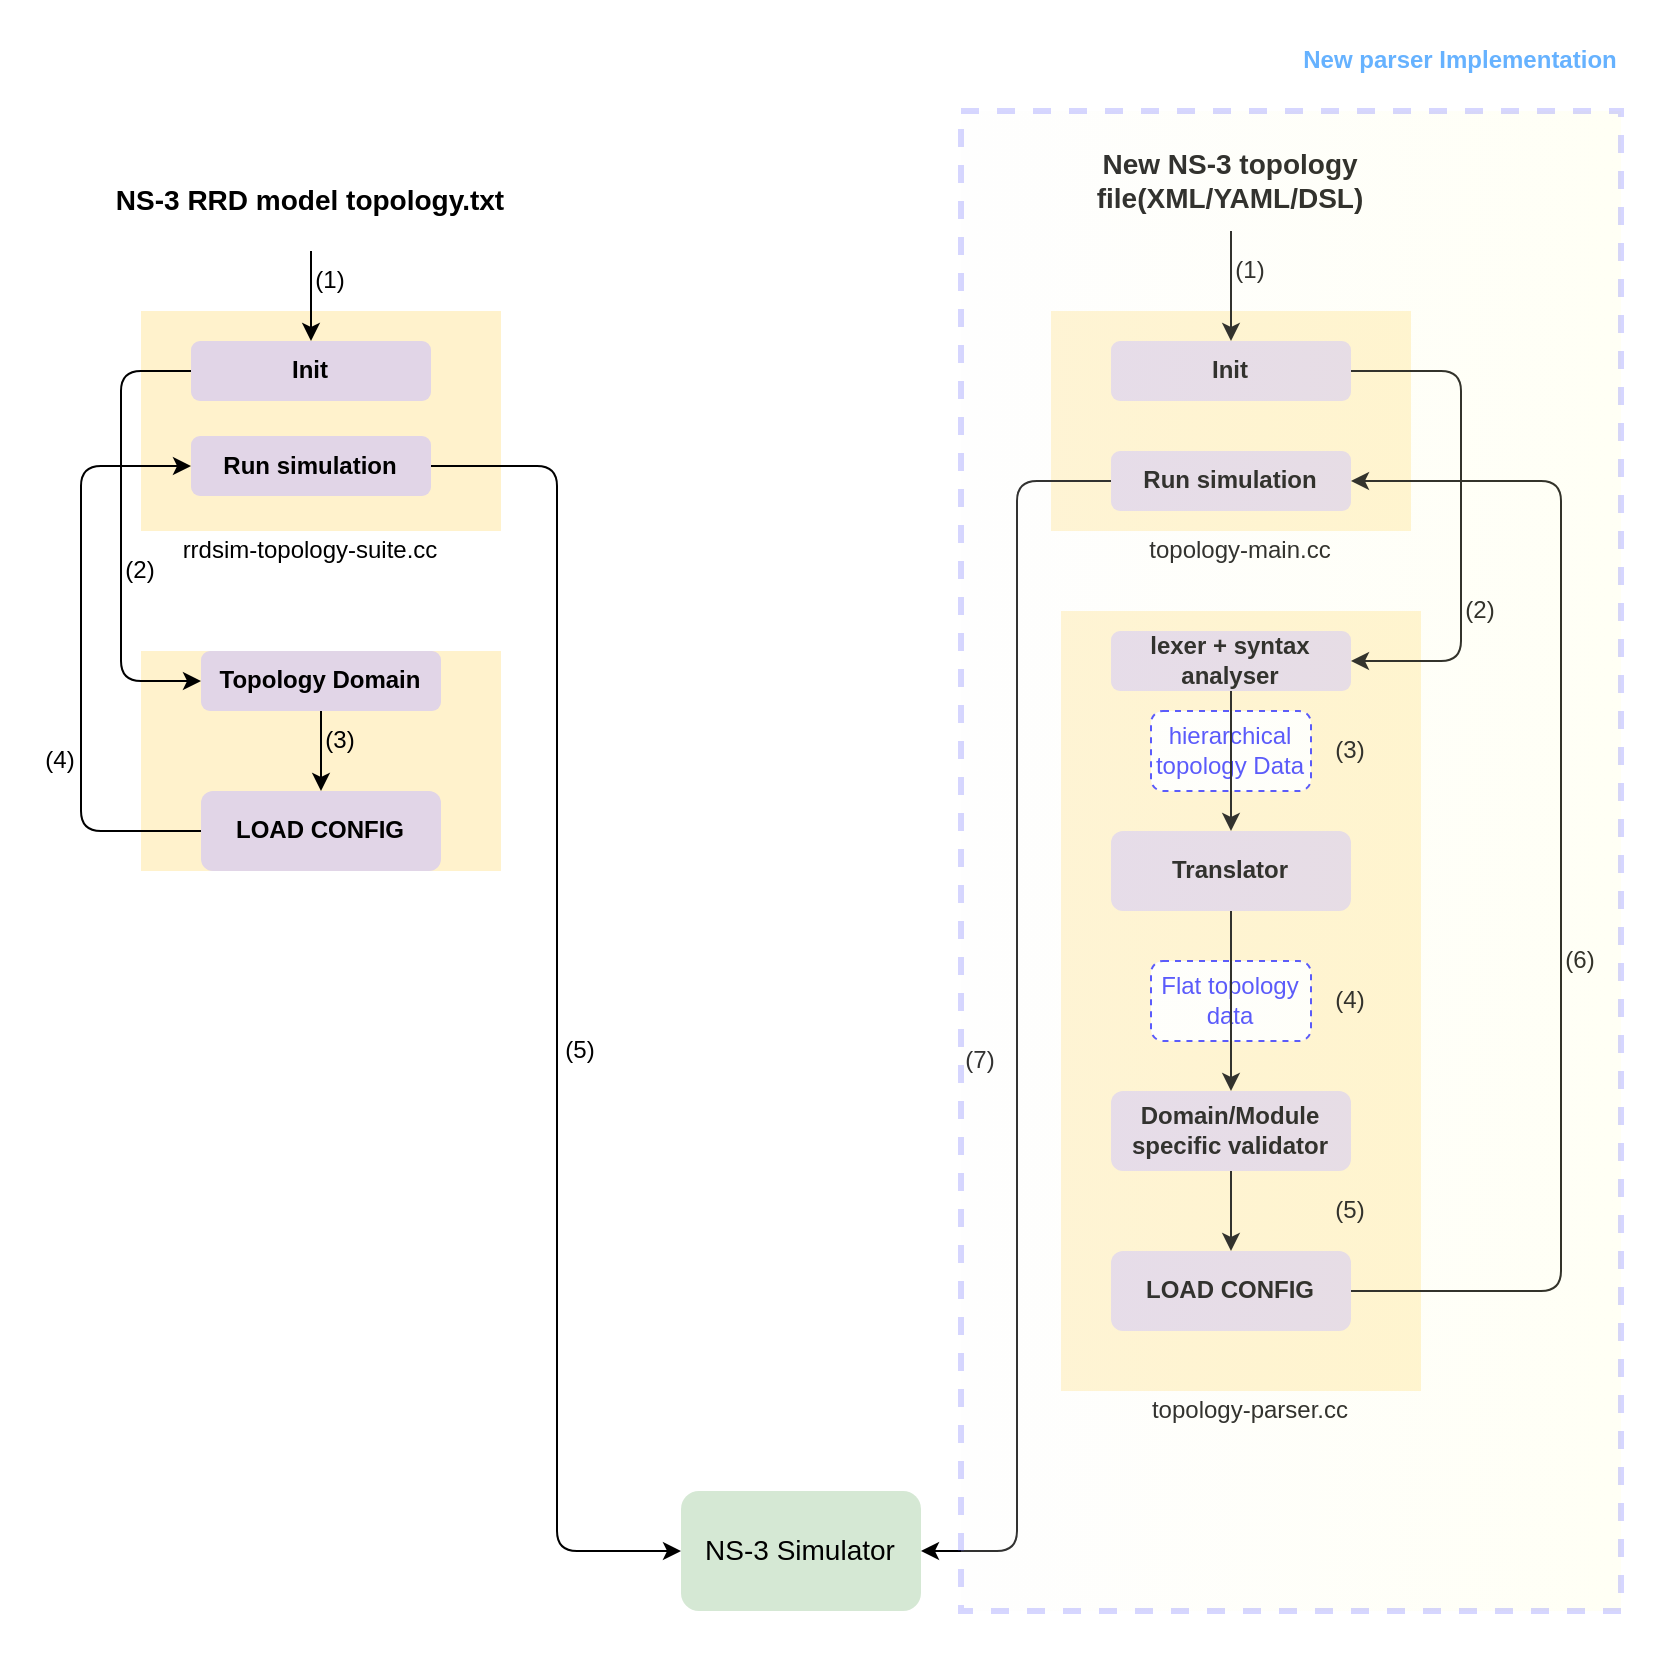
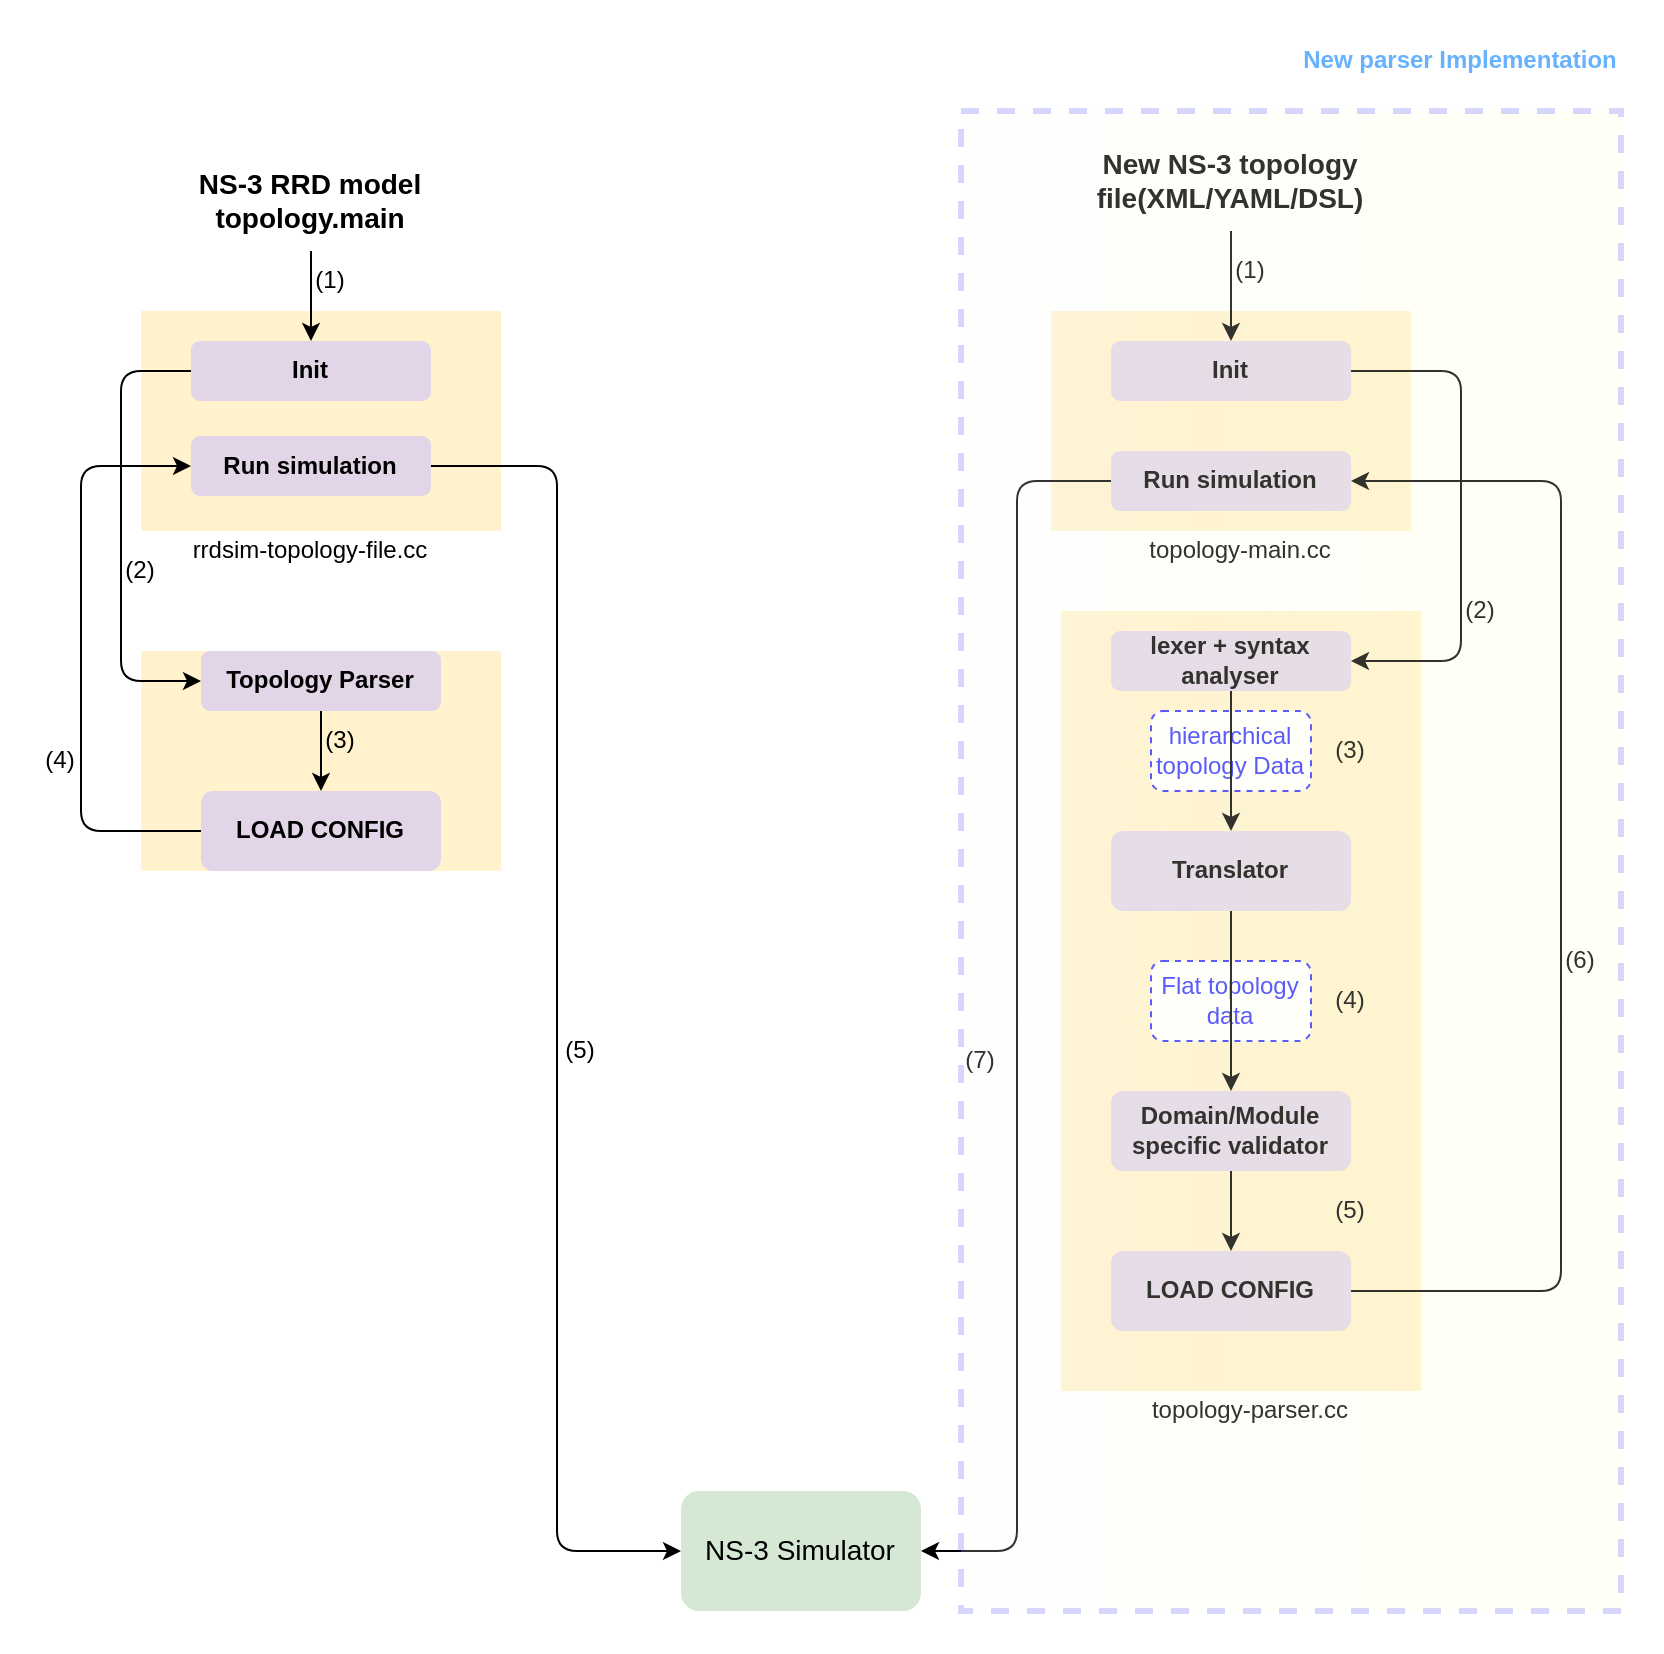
- <mxCell id="5" value="&lt;span style=&quot;font-size: 14px&quot;&gt;&lt;b&gt;NS-3 RRD model topology.txt&lt;/b&gt;&lt;/span&gt;" style="text;html=1;strokeColor=none;fillColor=none;align=center;verticalAlign=middle;whiteSpace=wrap;rounded=0;" parent="1" vertex="1"><mxGeometry x="50" y="75" width="210" height="50" as="geometry" /></mxCell>
+ <mxCell id="5" value="&lt;span style=&quot;font-size: 14px&quot;&gt;&lt;b&gt;NS-3 RRD model topology.main&lt;/b&gt;&lt;/span&gt;" style="text;html=1;strokeColor=none;fillColor=none;align=center;verticalAlign=middle;whiteSpace=wrap;rounded=0;" parent="1" vertex="1"><mxGeometry x="50" y="75" width="210" height="50" as="geometry" /></mxCell>
- <mxCell id="16" value="rrdsim-topology-suite.cc" style="text;html=1;strokeColor=none;fillColor=none;align=center;verticalAlign=middle;whiteSpace=wrap;rounded=0;" parent="14" vertex="1"><mxGeometry x="5" y="110" width="160" height="20" as="geometry" /></mxCell>
+ <mxCell id="16" value="rrdsim-topology-file.cc" style="text;html=1;strokeColor=none;fillColor=none;align=center;verticalAlign=middle;whiteSpace=wrap;rounded=0;" parent="14" vertex="1"><mxGeometry x="5" y="110" width="160" height="20" as="geometry" /></mxCell>
- <mxCell id="10" value="&lt;b&gt;Topology Domain&lt;/b&gt;" style="rounded=1;whiteSpace=wrap;html=1;fillColor=#e1d5e7;strokeColor=none;" parent="8" vertex="1"><mxGeometry x="30" width="120" height="30" as="geometry" /></mxCell>
+ <mxCell id="10" value="&lt;b&gt;Topology Parser&lt;/b&gt;" style="rounded=1;whiteSpace=wrap;html=1;fillColor=#e1d5e7;strokeColor=none;" parent="8" vertex="1"><mxGeometry x="30" width="120" height="30" as="geometry" /></mxCell>
